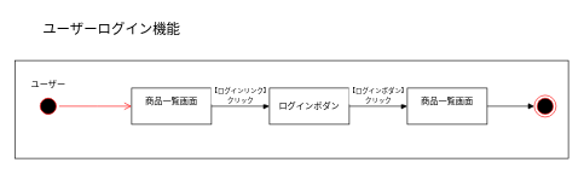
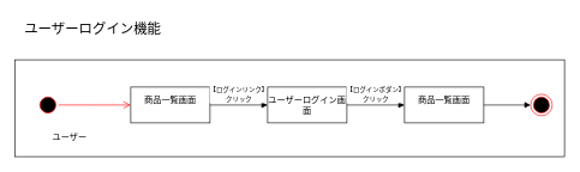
- <mxCell id="13" value="&lt;font style=&quot;font-size: 19px;&quot;&gt;ユーザーログイン機能&lt;/font&gt;" style="text;html=1;align=center;verticalAlign=middle;resizable=0;points=[];autosize=1;strokeColor=none;fillColor=none;strokeWidth=11;" vertex="1" parent="1"><mxGeometry x="48" y="20" width="210" height="40" as="geometry" /></mxCell>
+ <mxCell id="13" value="&lt;font style=&quot;font-size: 19px;&quot;&gt;ユーザーログイン機能&lt;/font&gt;" style="text;html=1;align=center;verticalAlign=middle;resizable=0;points=[];autosize=1;strokeColor=none;fillColor=none;strokeWidth=11;" vertex="1" parent="1"><mxGeometry x="23" y="20" width="210" height="40" as="geometry" /></mxCell>
- <mxCell id="12" value="ユーザー" style="text;html=1;align=center;verticalAlign=middle;resizable=0;points=[];autosize=1;strokeColor=none;fillColor=none;" vertex="1" parent="1"><mxGeometry x="31" y="101" width="70" height="30" as="geometry" /></mxCell>
+ <mxCell id="12" value="ユーザー" style="text;html=1;align=center;verticalAlign=middle;resizable=0;points=[];autosize=1;strokeColor=none;fillColor=none;" vertex="1" parent="1"><mxGeometry x="61" y="176" width="70" height="30" as="geometry" /></mxCell>
- <mxCell id="7" value="ログインボダン" style="html=1;whiteSpace=wrap;" vertex="1" parent="1"><mxGeometry x="371" y="121" width="110" height="50" as="geometry" /></mxCell>
+ <mxCell id="7" value="ユーザーログイン画面" style="html=1;whiteSpace=wrap;" vertex="1" parent="1"><mxGeometry x="371" y="121" width="110" height="50" as="geometry" /></mxCell>
